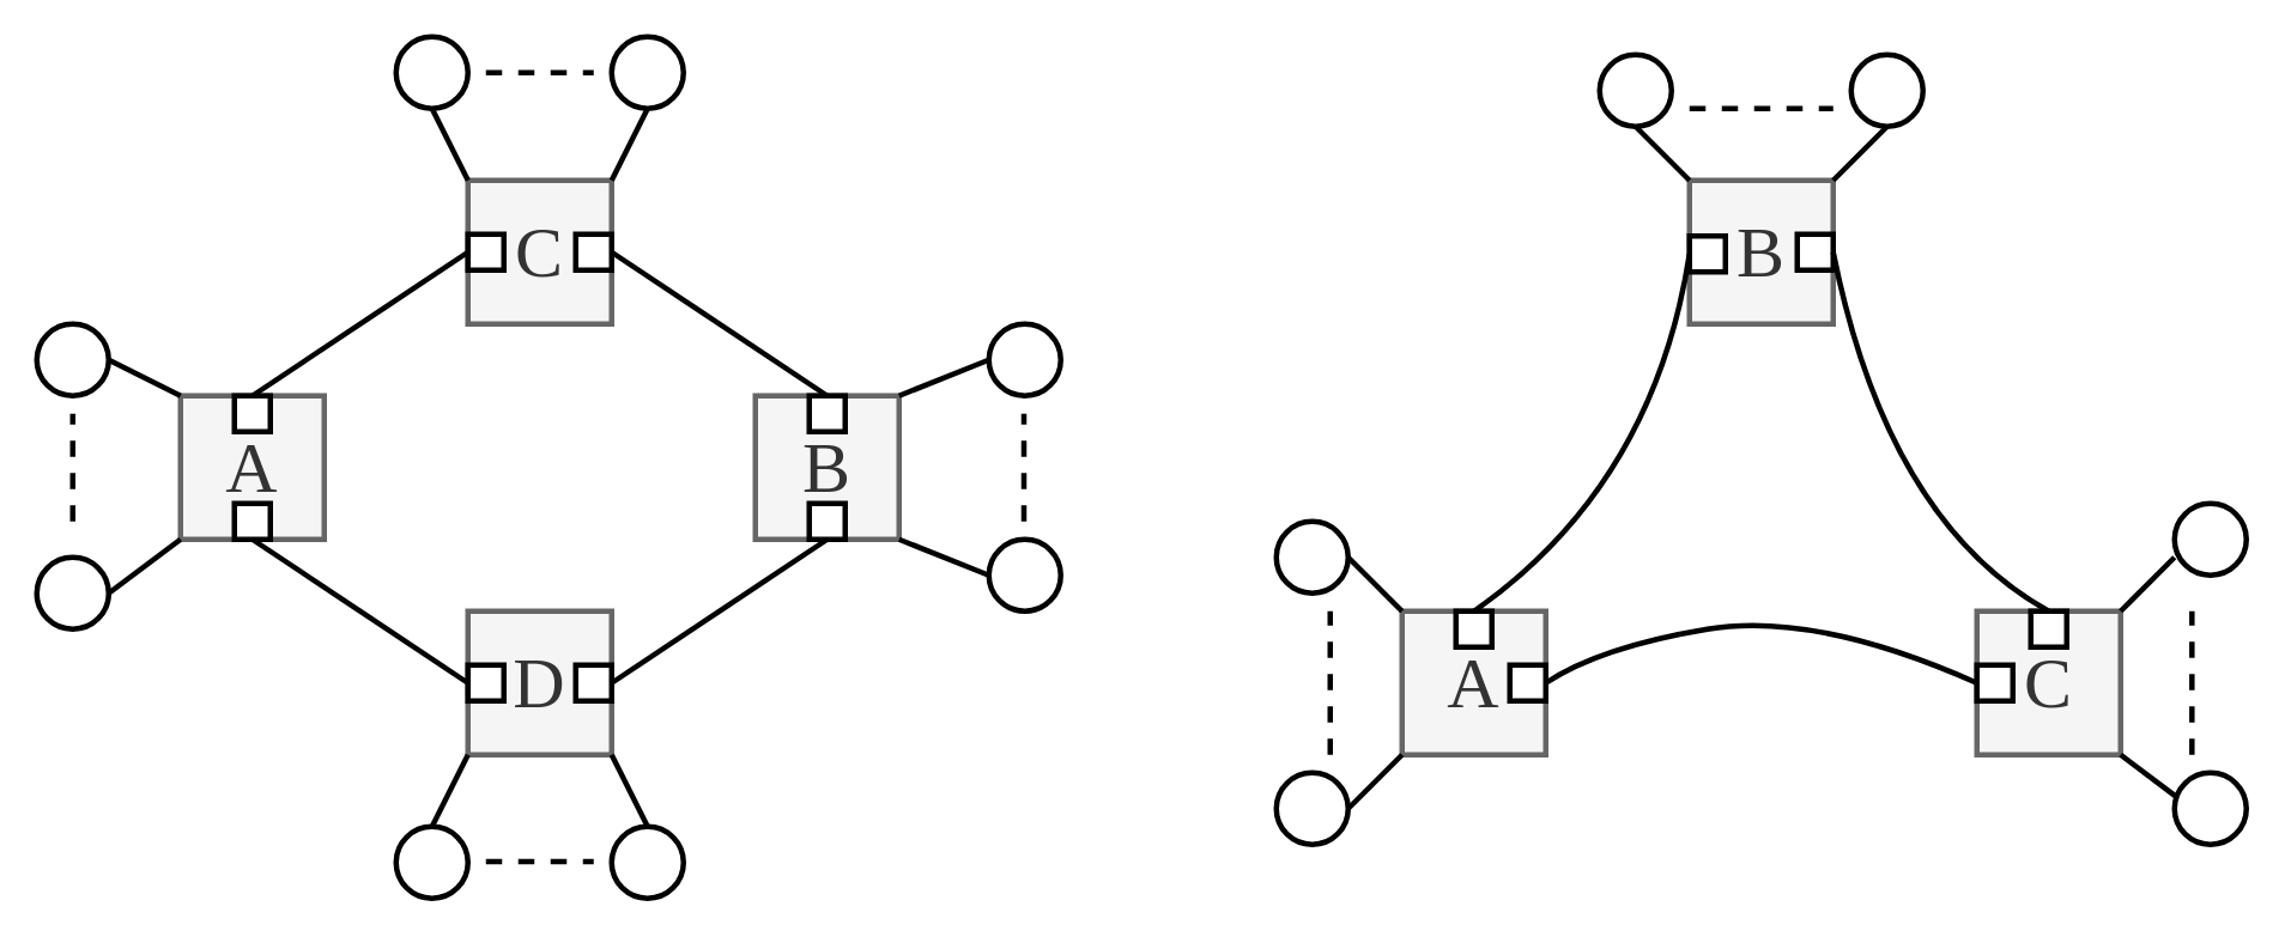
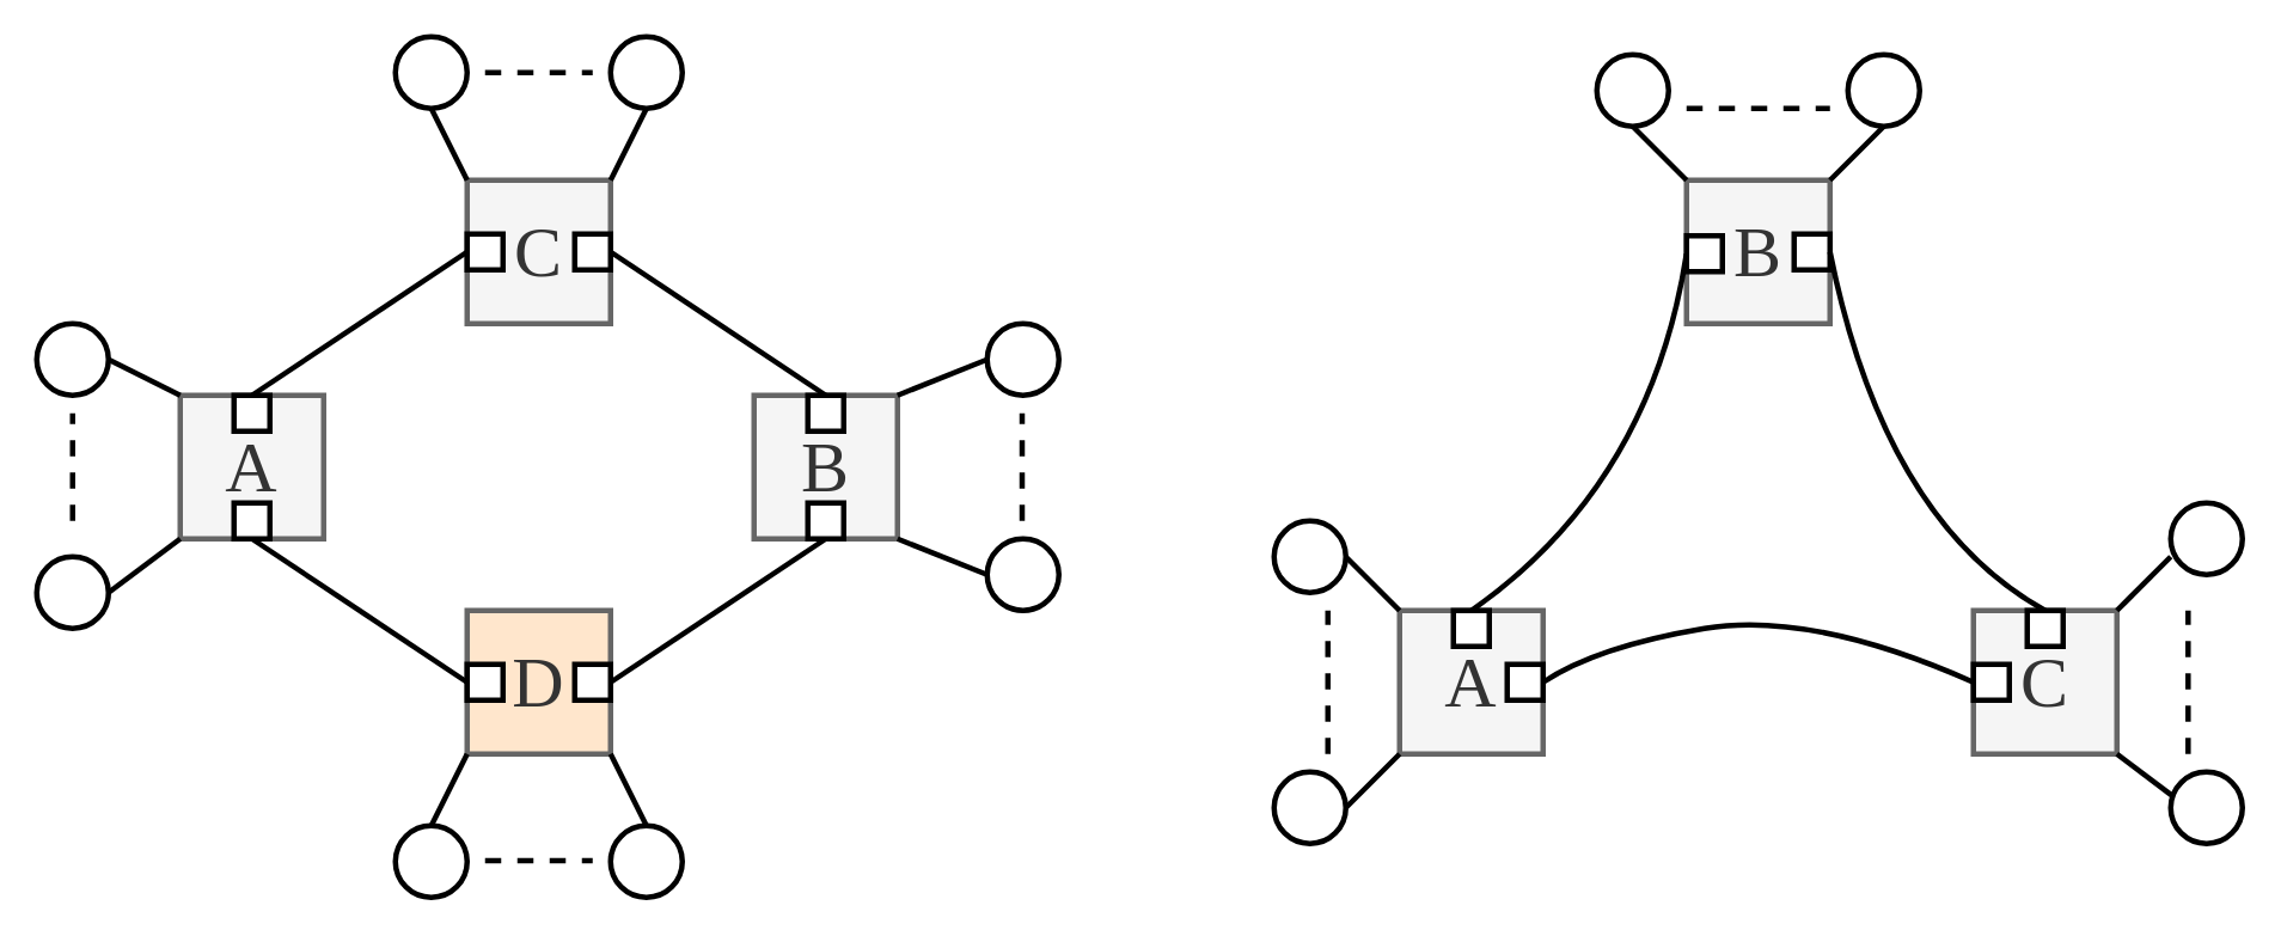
- <mxCell id="3" value="&lt;font style=&quot;font-size: 40px;&quot;&gt;D&lt;/font&gt;" style="whiteSpace=wrap;html=1;aspect=fixed;fillColor=#f5f5f5;strokeColor=#666666;fontColor=#333333;strokeWidth=3;fontSize=40;fontFamily=Times New Roman;" parent="1" vertex="1"><mxGeometry x="260" y="340" width="80" height="80" as="geometry" /></mxCell>
+ <mxCell id="3" value="&lt;font style=&quot;font-size: 40px;&quot;&gt;D&lt;/font&gt;" style="whiteSpace=wrap;html=1;aspect=fixed;fillColor=#ffe6cc;strokeColor=#666666;fontColor=#333333;strokeWidth=3;fontSize=40;fontFamily=Times New Roman;" parent="1" vertex="1"><mxGeometry x="260" y="340" width="80" height="80" as="geometry" /></mxCell>
